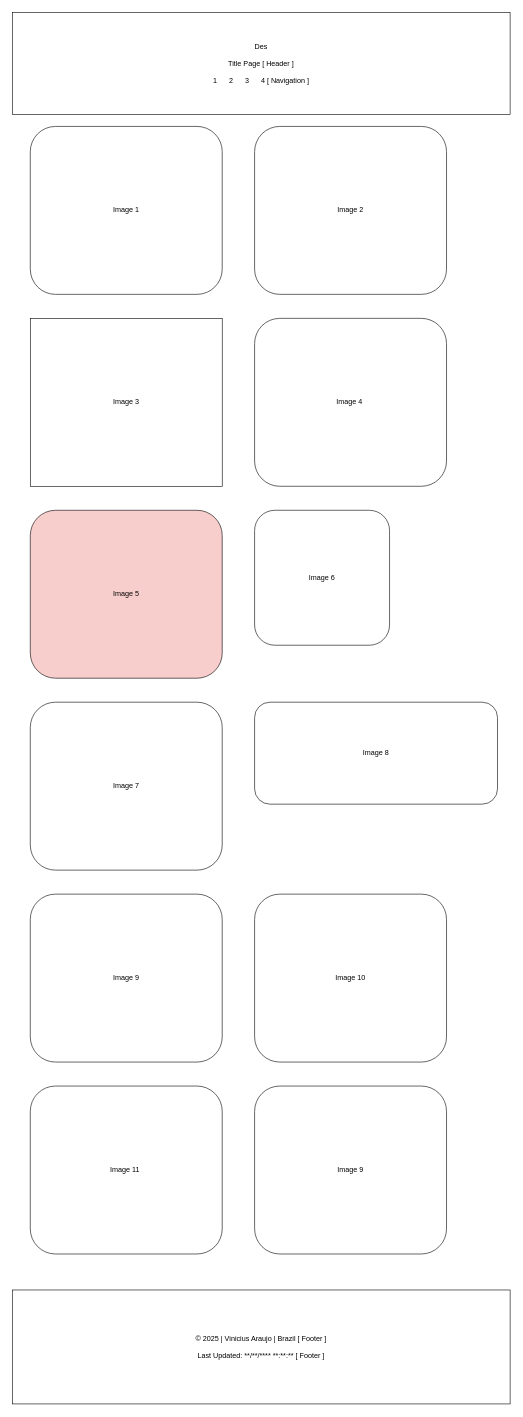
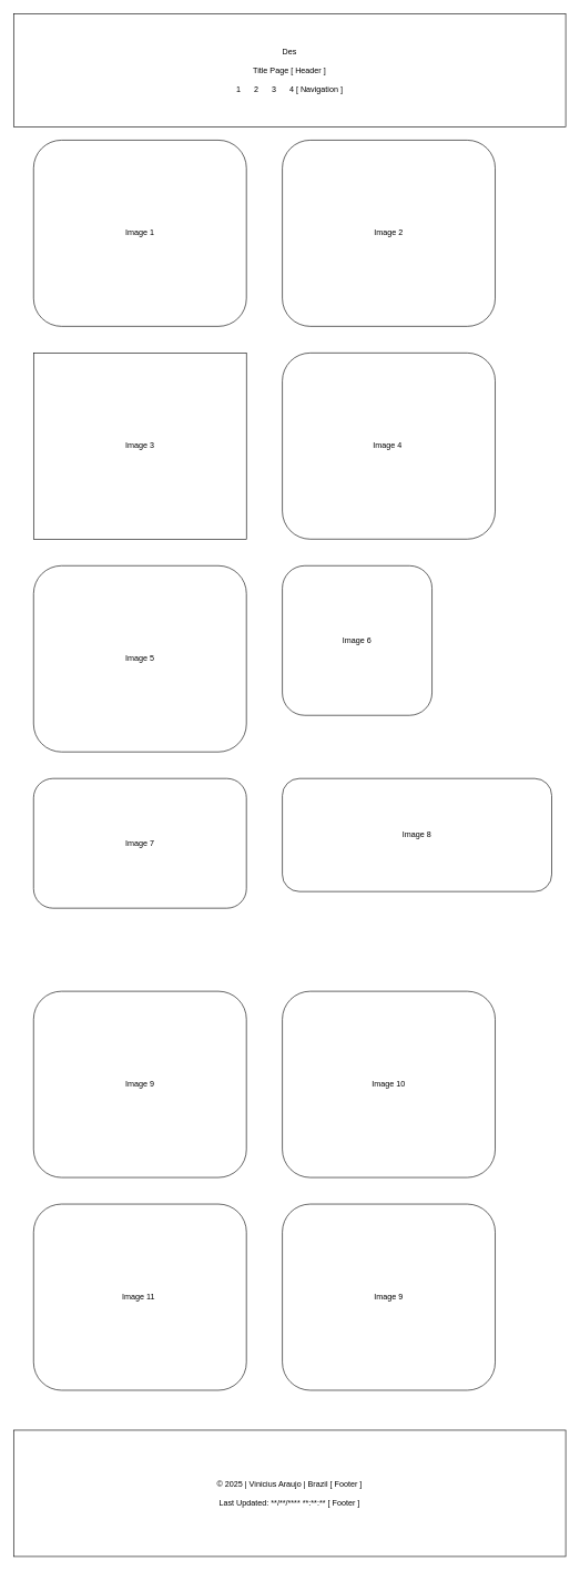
- <mxCell id="7" value="Image 5" style="rounded=1;whiteSpace=wrap;html=1;fillColor=#f8cecc;" vertex="1" parent="1"><mxGeometry x="50" y="850" width="320" height="280" as="geometry" /></mxCell>
+ <mxCell id="7" value="Image 5" style="rounded=1;whiteSpace=wrap;html=1;" vertex="1" parent="1"><mxGeometry x="50" y="850" width="320" height="280" as="geometry" /></mxCell>
- <mxCell id="9" value="Image 7" style="rounded=1;whiteSpace=wrap;html=1;" vertex="1" parent="1"><mxGeometry x="50" y="1170" width="320" height="280" as="geometry" /></mxCell>
+ <mxCell id="9" value="Image 7" style="rounded=1;whiteSpace=wrap;html=1;" vertex="1" parent="1"><mxGeometry x="50" y="1170" width="320" height="195" as="geometry" /></mxCell>
